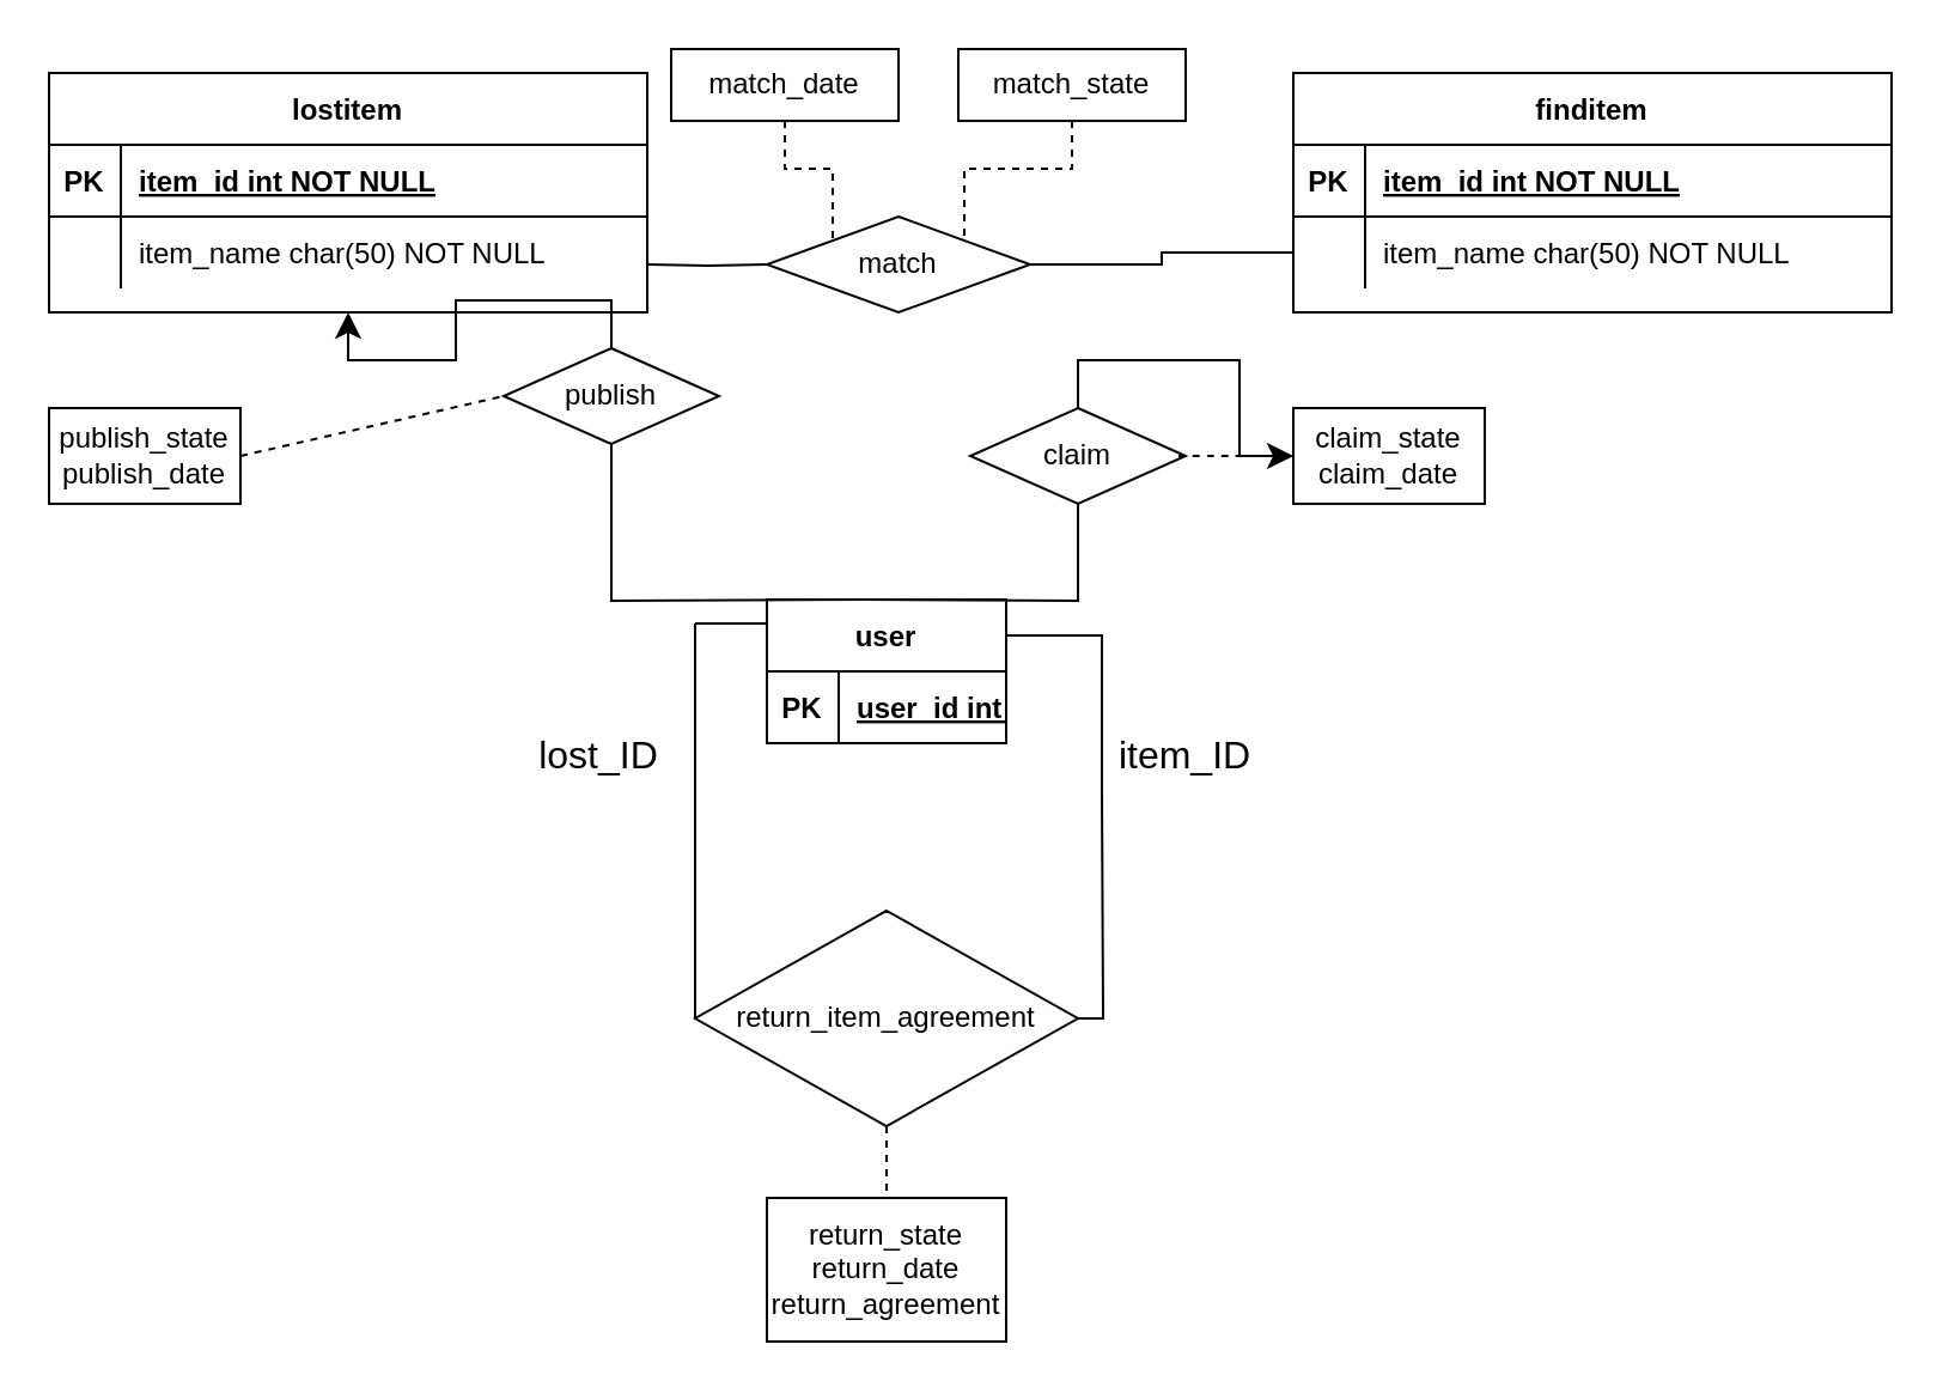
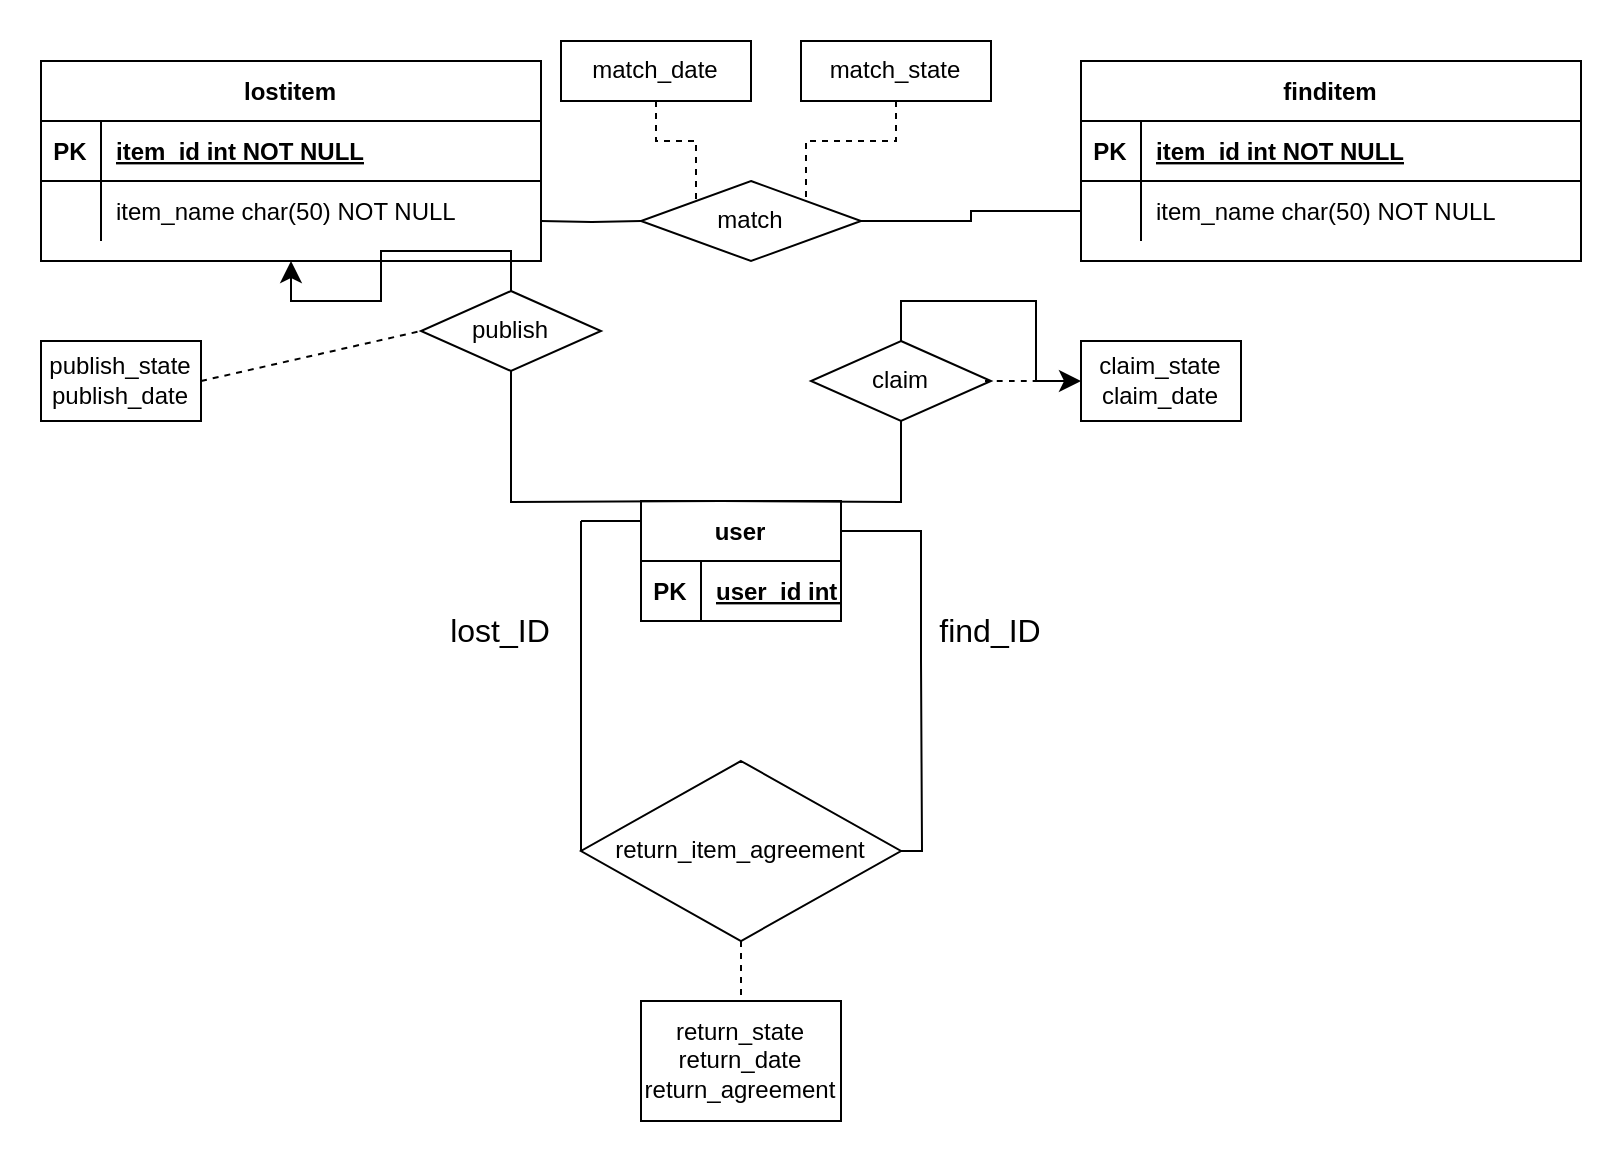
- <mxCell id="41" value="item_ID" style="text;html=1;align=center;verticalAlign=middle;whiteSpace=wrap;rounded=0;fontSize=16;" parent="1" vertex="1"><mxGeometry x="465" y="300" width="60" height="30" as="geometry" /></mxCell>
+ <mxCell id="41" value="find_ID" style="text;html=1;align=center;verticalAlign=middle;whiteSpace=wrap;rounded=0;fontSize=16;" parent="1" vertex="1"><mxGeometry x="465" y="300" width="60" height="30" as="geometry" /></mxCell>
